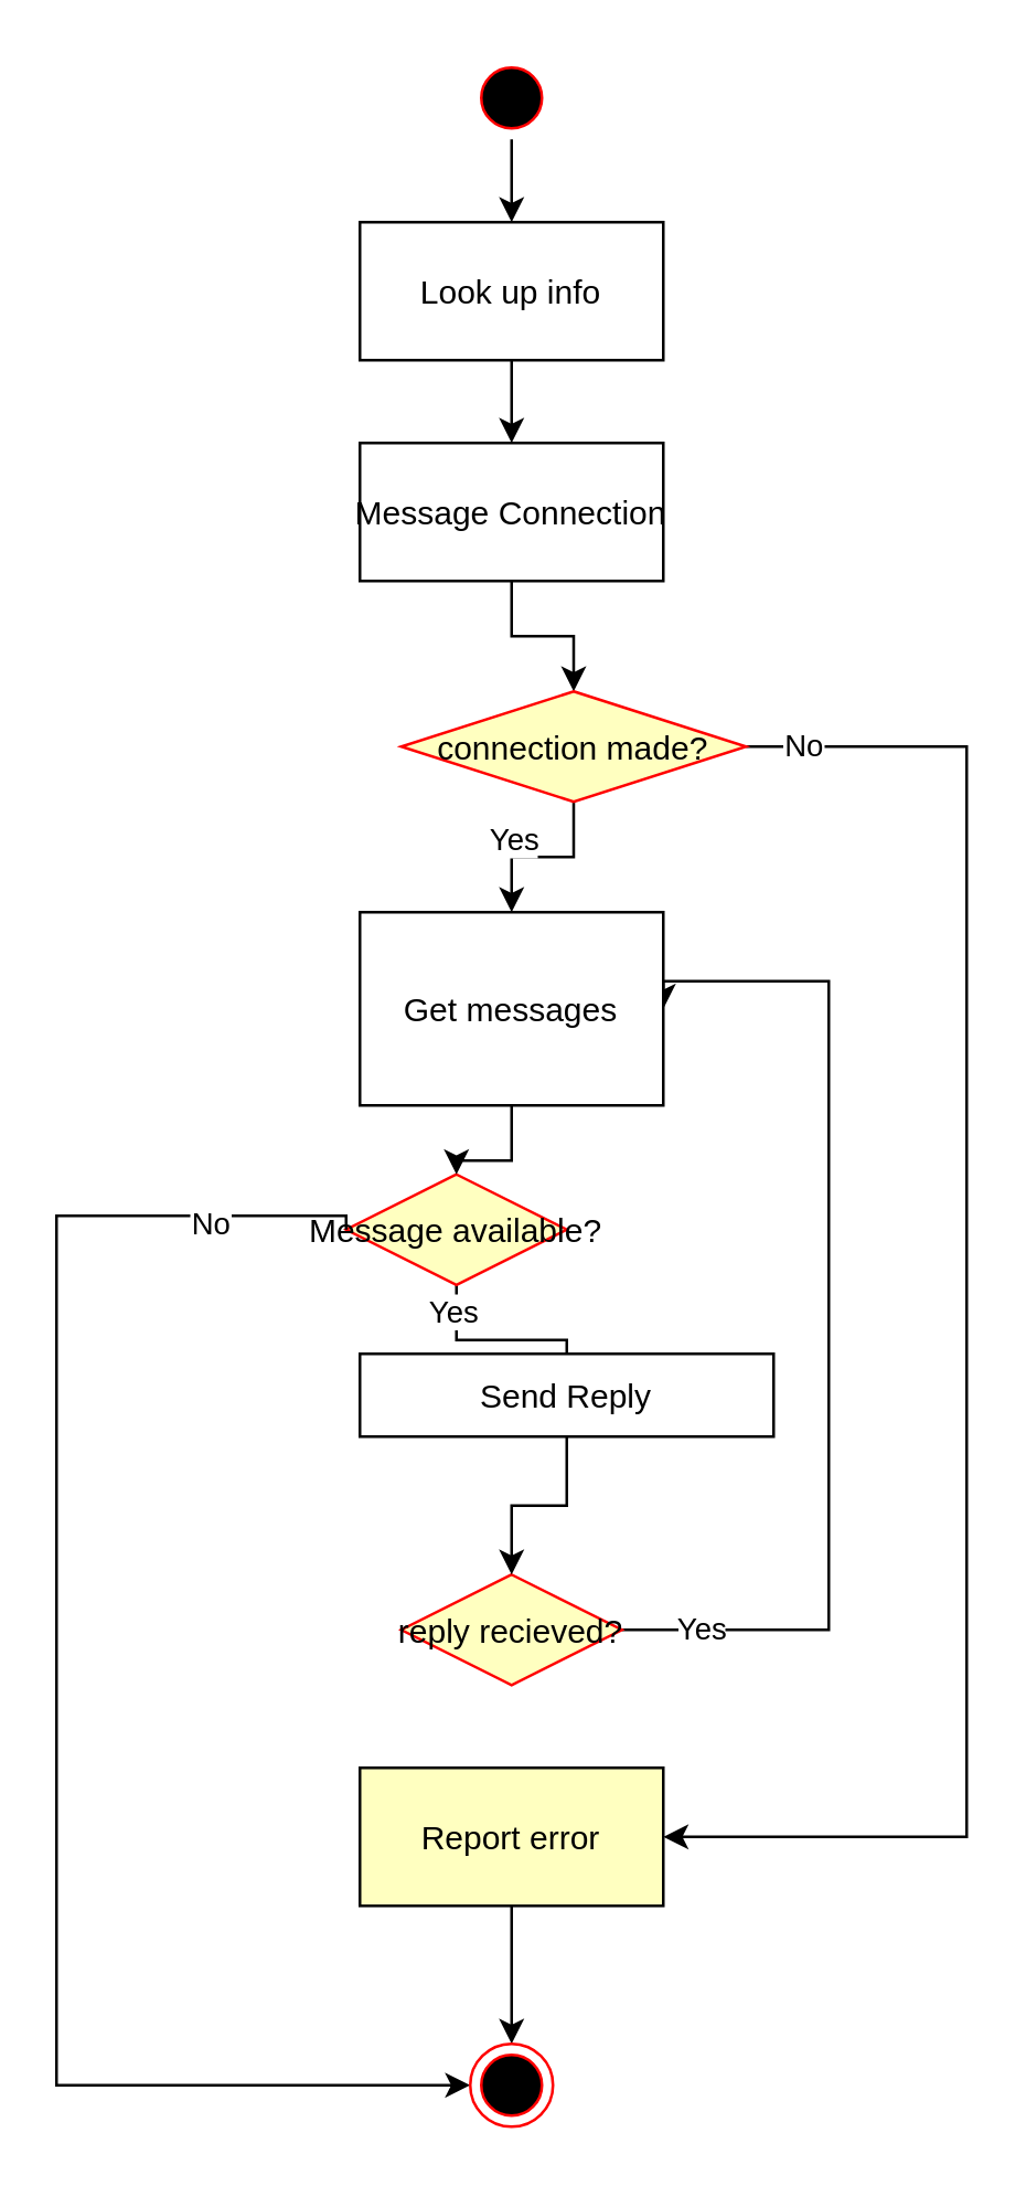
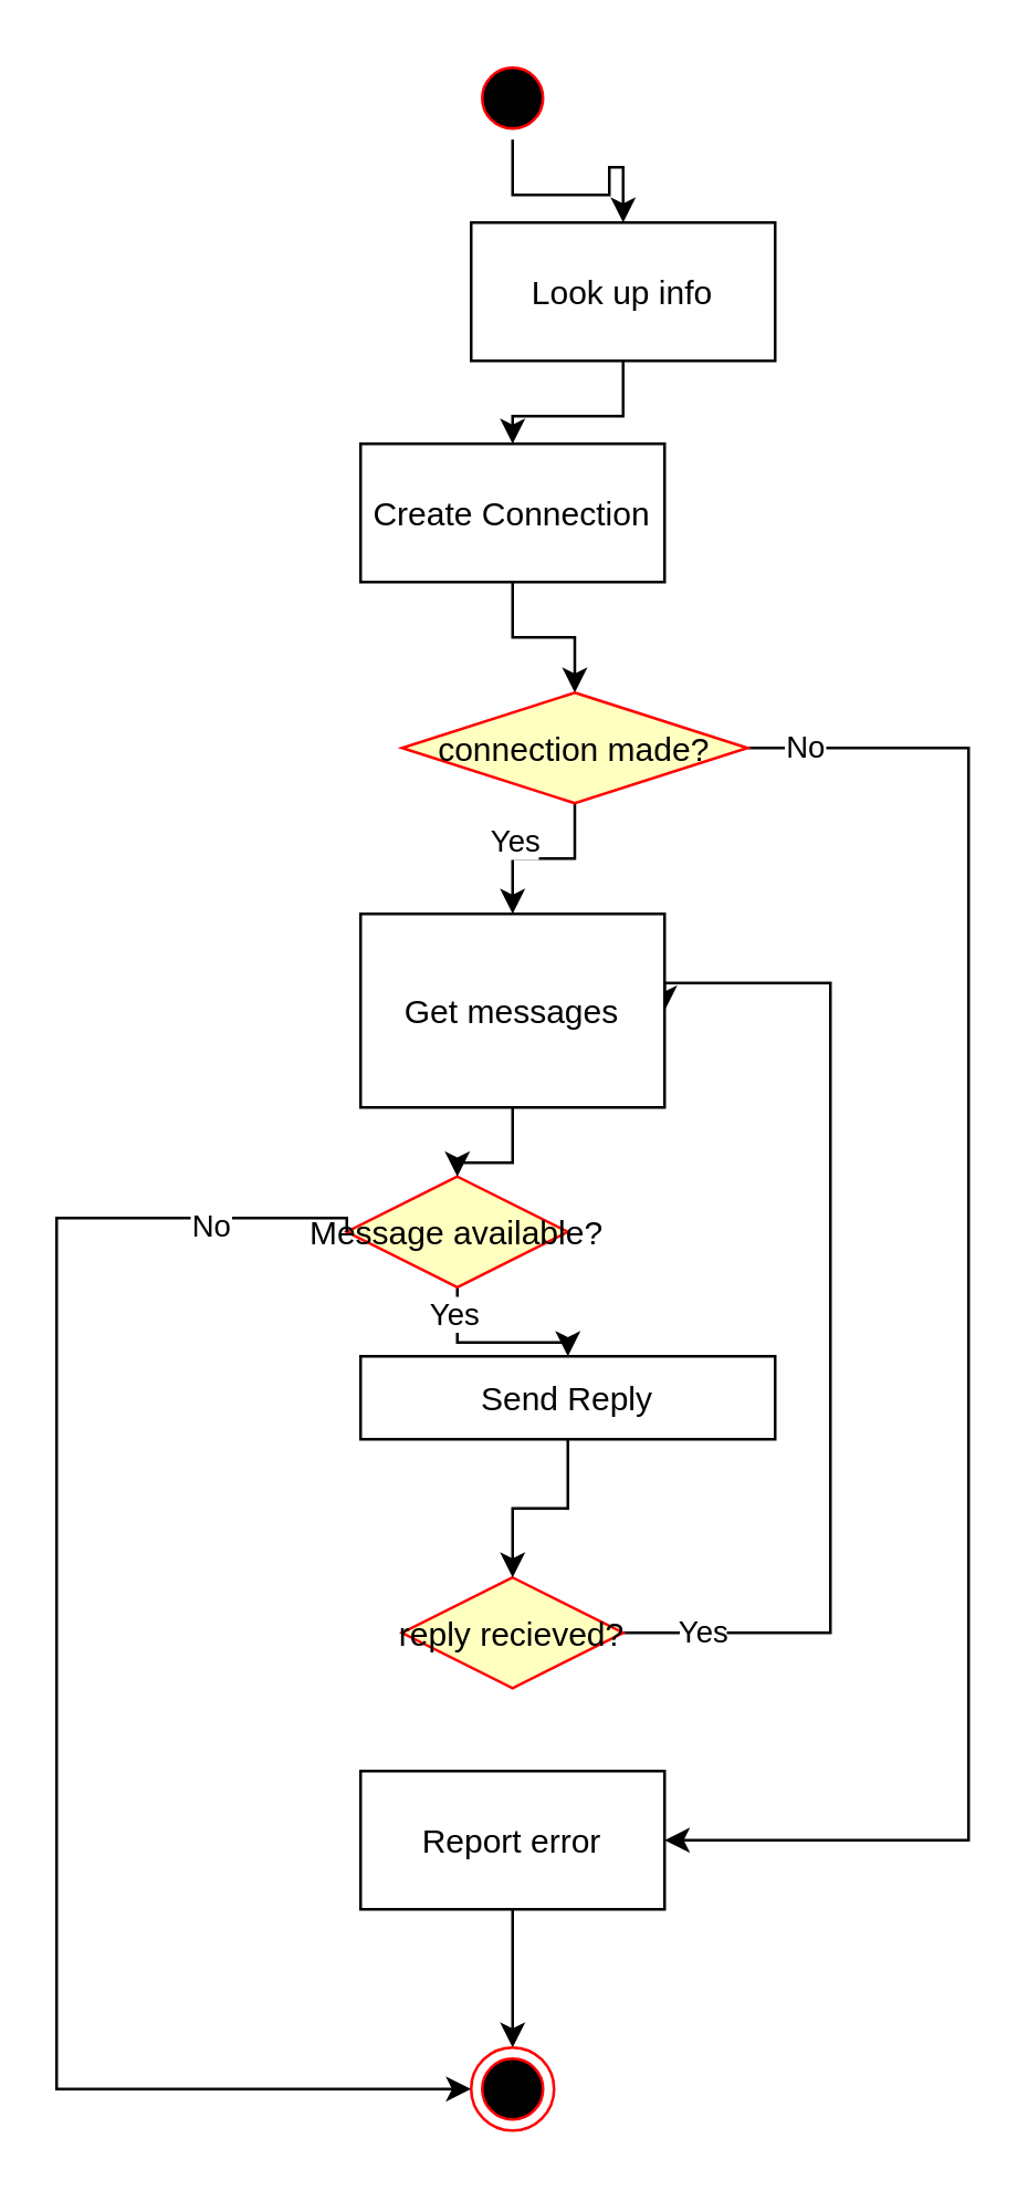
- <mxCell id="5" value="Look up info" style="" vertex="1" parent="1"><mxGeometry x="130" y="80" width="110" height="50" as="geometry" /></mxCell>
+ <mxCell id="5" value="Look up info" style="" vertex="1" parent="1"><mxGeometry x="170" y="80" width="110" height="50" as="geometry" /></mxCell>
- <mxCell id="7" value="Message Connection" style="" vertex="1" parent="1"><mxGeometry x="130" y="160" width="110" height="50" as="geometry" /></mxCell>
+ <mxCell id="7" value="Create Connection" style="" vertex="1" parent="1"><mxGeometry x="130" y="160" width="110" height="50" as="geometry" /></mxCell>
- <mxCell id="13" value="" style="edgeStyle=orthogonalEdgeStyle;rounded=0;orthogonalLoop=1;jettySize=auto;html=1;endArrow=none;" edge="1" parent="1" source="15" target="24"><mxGeometry relative="1" as="geometry" /></mxCell>
+ <mxCell id="13" value="" style="edgeStyle=orthogonalEdgeStyle;rounded=0;orthogonalLoop=1;jettySize=auto;html=1;" edge="1" parent="1" source="15" target="24"><mxGeometry relative="1" as="geometry" /></mxCell>
- <mxCell id="26" value="Report error" style="fillColor=#ffffc0;" vertex="1" parent="1"><mxGeometry x="130" y="640" width="110" height="50" as="geometry" /></mxCell>
+ <mxCell id="26" value="Report error" style="" vertex="1" parent="1"><mxGeometry x="130" y="640" width="110" height="50" as="geometry" /></mxCell>
